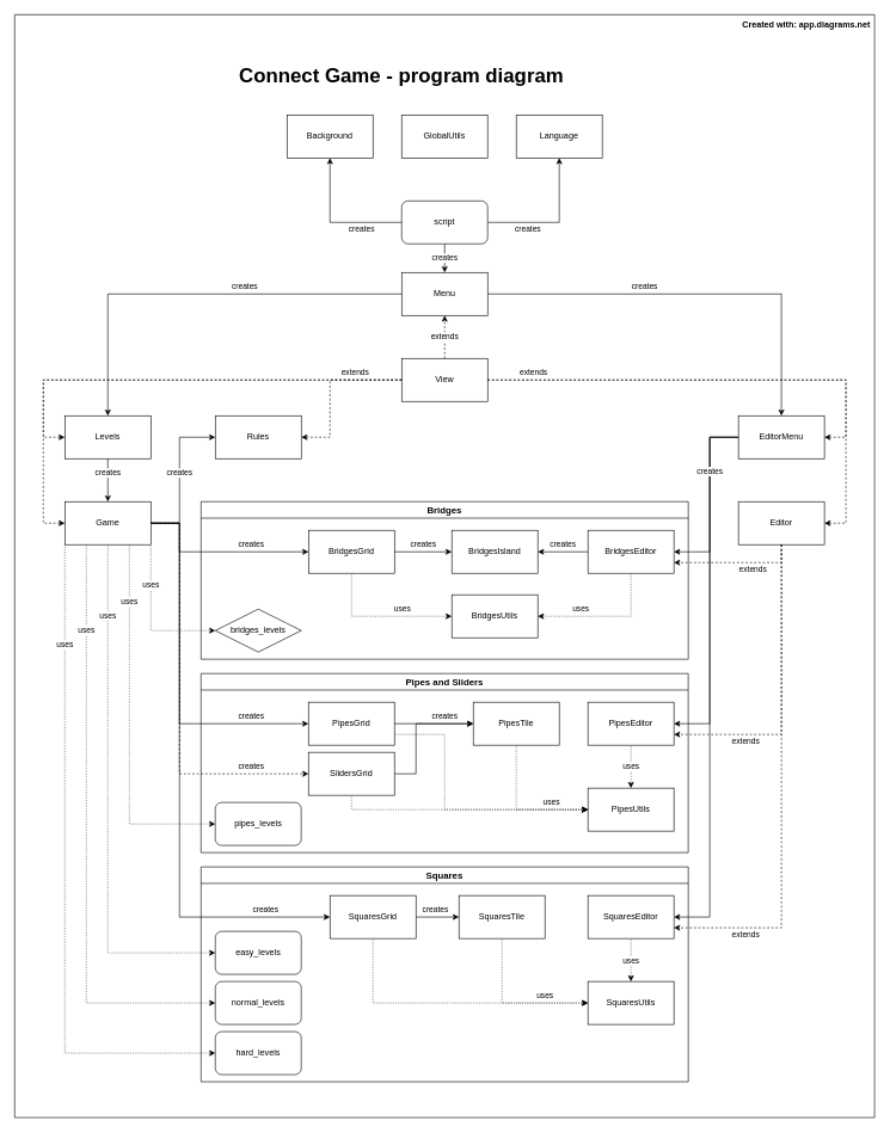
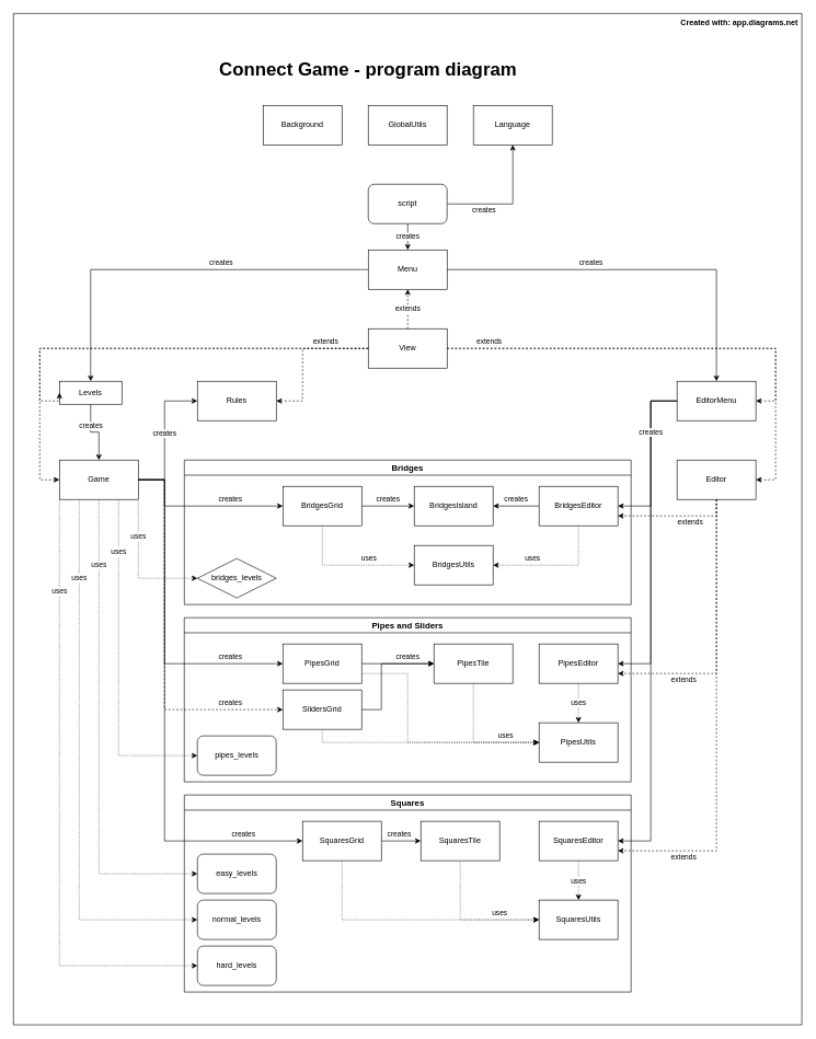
- <mxCell id="75" value="creates" style="edgeStyle=orthogonalEdgeStyle;rounded=0;orthogonalLoop=1;jettySize=auto;html=1;entryX=0.5;entryY=1;entryDx=0;entryDy=0;" parent="2" source="78" target="3" edge="1"><mxGeometry x="-0.411" y="10" relative="1" as="geometry"><mxPoint as="offset" /></mxGeometry></mxCell>
- <mxCell id="10" value="Levels" style="rounded=0;whiteSpace=wrap;html=1;" parent="2" vertex="1"><mxGeometry x="70.0" y="560" width="120" height="60" as="geometry" /></mxCell>
+ <mxCell id="10" value="Levels" style="rounded=0;whiteSpace=wrap;html=1;" parent="2" vertex="1"><mxGeometry x="70.0" y="560" width="95" height="35" as="geometry" /></mxCell>
